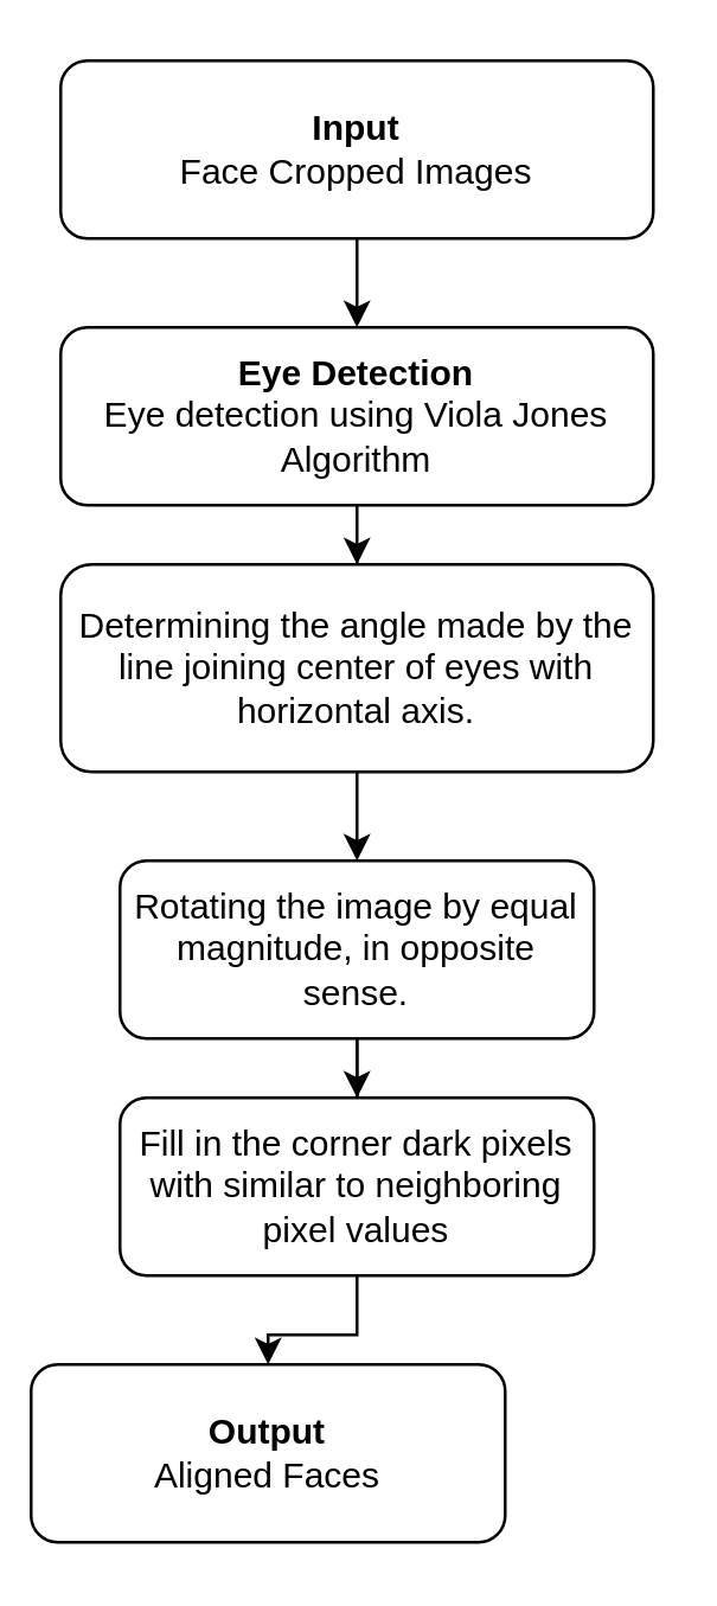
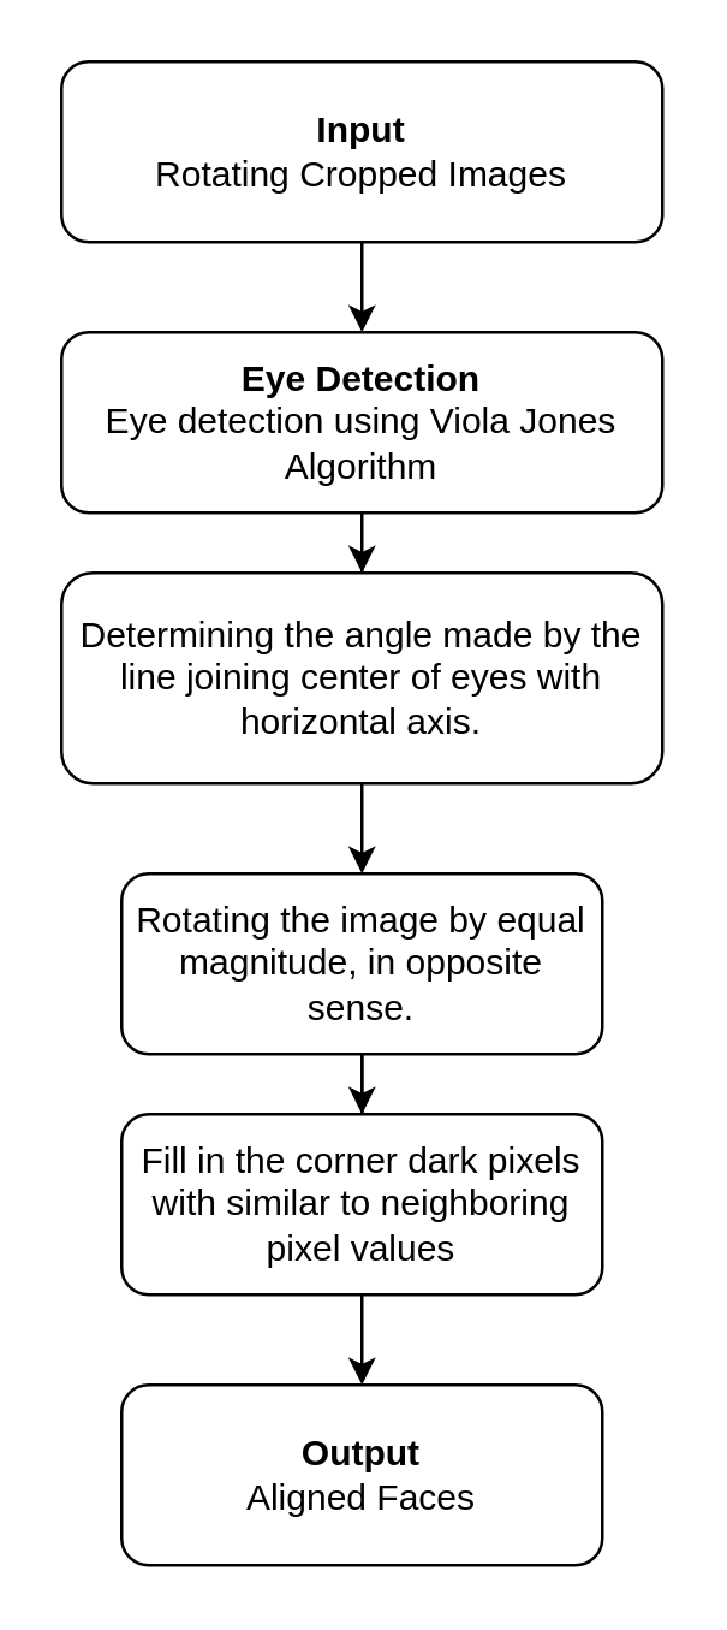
- <mxCell id="3" value="&lt;div&gt;&lt;b&gt;Input&lt;/b&gt; &lt;br&gt;&lt;/div&gt;&lt;div&gt;Face Cropped Images&lt;/div&gt;" style="rounded=1;whiteSpace=wrap;html=1;fontSize=12;glass=0;strokeWidth=1;shadow=0;" vertex="1" parent="1"><mxGeometry x="20" y="20" width="200" height="60" as="geometry" /></mxCell>
+ <mxCell id="3" value="&lt;div&gt;&lt;b&gt;Input&lt;/b&gt; &lt;br&gt;&lt;/div&gt;&lt;div&gt;Rotating Cropped Images&lt;/div&gt;" style="rounded=1;whiteSpace=wrap;html=1;fontSize=12;glass=0;strokeWidth=1;shadow=0;" vertex="1" parent="1"><mxGeometry x="20" y="20" width="200" height="60" as="geometry" /></mxCell>
- <mxCell id="13" value="&lt;div&gt;&lt;b&gt;Output&lt;/b&gt;&lt;/div&gt;&lt;div&gt;Aligned Faces&lt;/div&gt;" style="rounded=1;whiteSpace=wrap;html=1;fontSize=12;glass=0;strokeWidth=1;shadow=0;" vertex="1" parent="1"><mxGeometry x="10" y="460" width="160" height="60" as="geometry" /></mxCell>
+ <mxCell id="13" value="&lt;div&gt;&lt;b&gt;Output&lt;/b&gt;&lt;/div&gt;&lt;div&gt;Aligned Faces&lt;/div&gt;" style="rounded=1;whiteSpace=wrap;html=1;fontSize=12;glass=0;strokeWidth=1;shadow=0;" vertex="1" parent="1"><mxGeometry x="40" y="460" width="160" height="60" as="geometry" /></mxCell>
